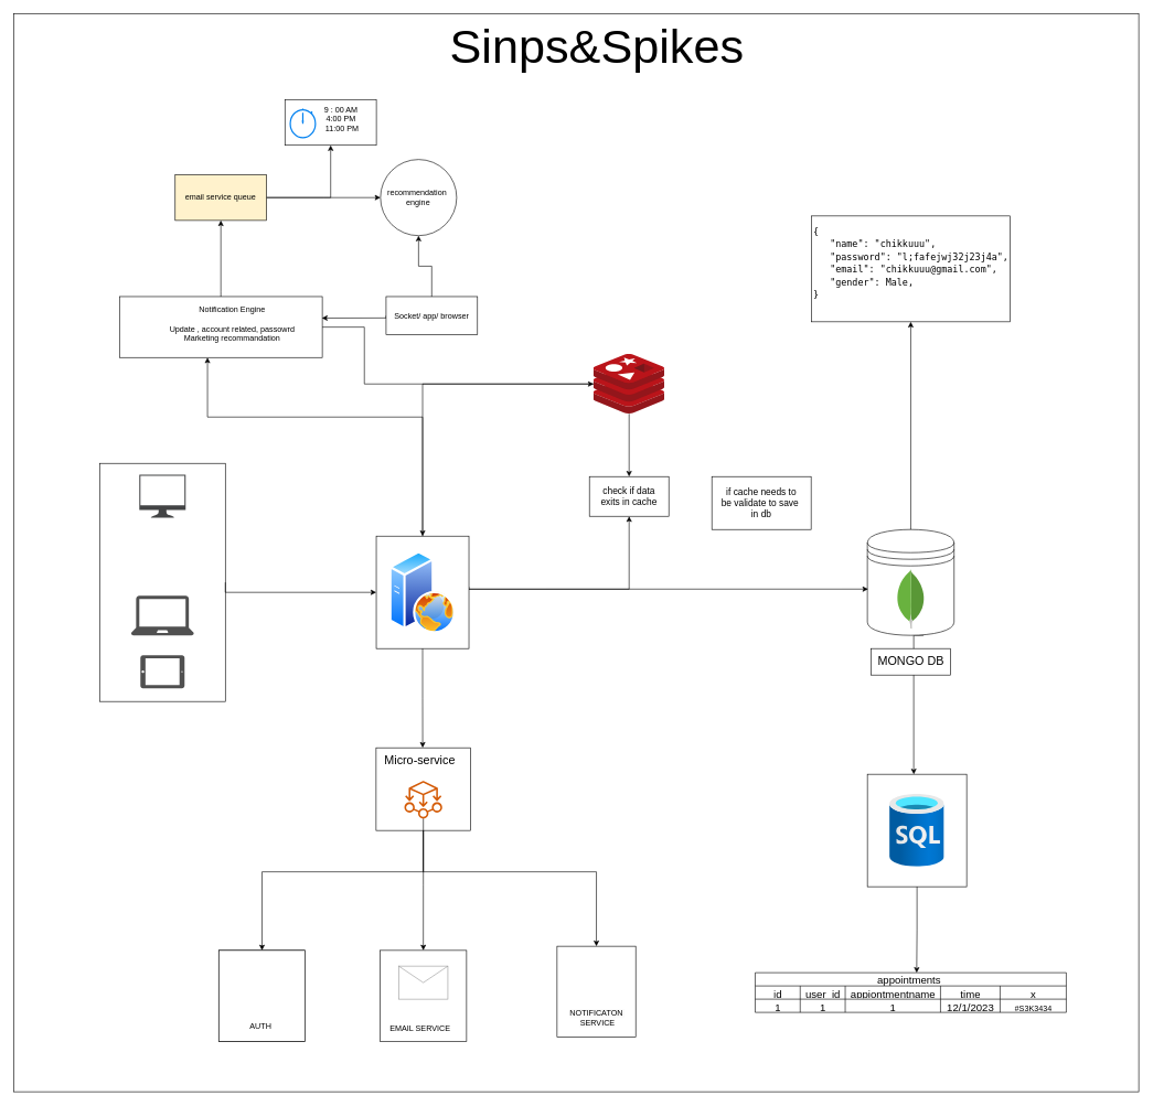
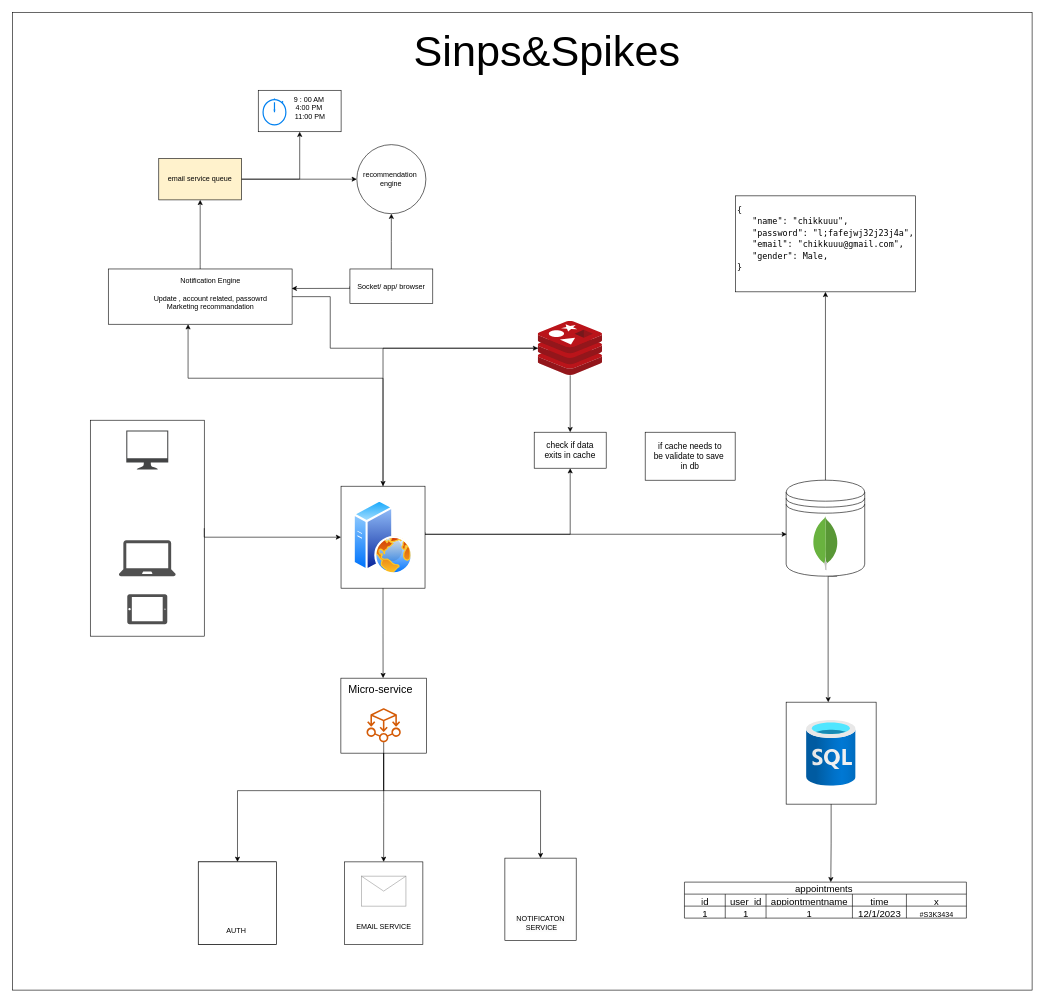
- <mxCell id="63" value="&lt;font style=&quot;font-size: 72px;&quot;&gt;Sinps&amp;amp;Spikes&lt;/font&gt;" style="text;html=1;align=center;verticalAlign=middle;resizable=0;points=[];autosize=1;strokeColor=none;fillColor=none;" vertex="1" parent="1"><mxGeometry x="665.57" y="20" width="470" height="100" as="geometry" /></mxCell>
+ <mxCell id="63" value="&lt;font style=&quot;font-size: 72px;&quot;&gt;Sinps&amp;amp;Spikes&lt;/font&gt;" style="text;html=1;align=center;verticalAlign=middle;resizable=0;points=[];autosize=1;strokeColor=none;fillColor=none;" vertex="1" parent="1"><mxGeometry x="675.57" y="35" width="470" height="100" as="geometry" /></mxCell>
- <mxCell id="55" value="recommendation&amp;nbsp;&lt;br&gt;engine" style="ellipse;whiteSpace=wrap;html=1;" vertex="1" parent="43"><mxGeometry x="394.346" y="80.611" width="115.094" height="115.152" as="geometry" /></mxCell>
+ <mxCell id="55" value="recommendation&amp;nbsp;&lt;br&gt;engine" style="ellipse;whiteSpace=wrap;html=1;" vertex="1" parent="43"><mxGeometry x="414.346" y="80.611" width="115.094" height="115.152" as="geometry" /></mxCell>
- <mxCell id="14" value="&lt;font style=&quot;font-size: 18px;&quot;&gt;MONGO DB&lt;/font&gt;" style="whiteSpace=wrap;html=1;" parent="11" vertex="1"><mxGeometry x="5.5" y="180" width="120" height="40" as="geometry" /></mxCell>
- <mxCell id="77" value="EMAIL SERVICE" style="text;html=1;align=center;verticalAlign=middle;resizable=0;points=[];autosize=1;strokeColor=none;fillColor=none;" vertex="1" parent="74"><mxGeometry x="5.38" y="103.75" width="110" height="30" as="geometry" /></mxCell>
+ <mxCell id="77" value="EMAIL SERVICE" style="text;html=1;align=center;verticalAlign=middle;resizable=0;points=[];autosize=1;strokeColor=none;fillColor=none;" vertex="1" parent="74"><mxGeometry x="10.38" y="93.75" width="110" height="30" as="geometry" /></mxCell>
